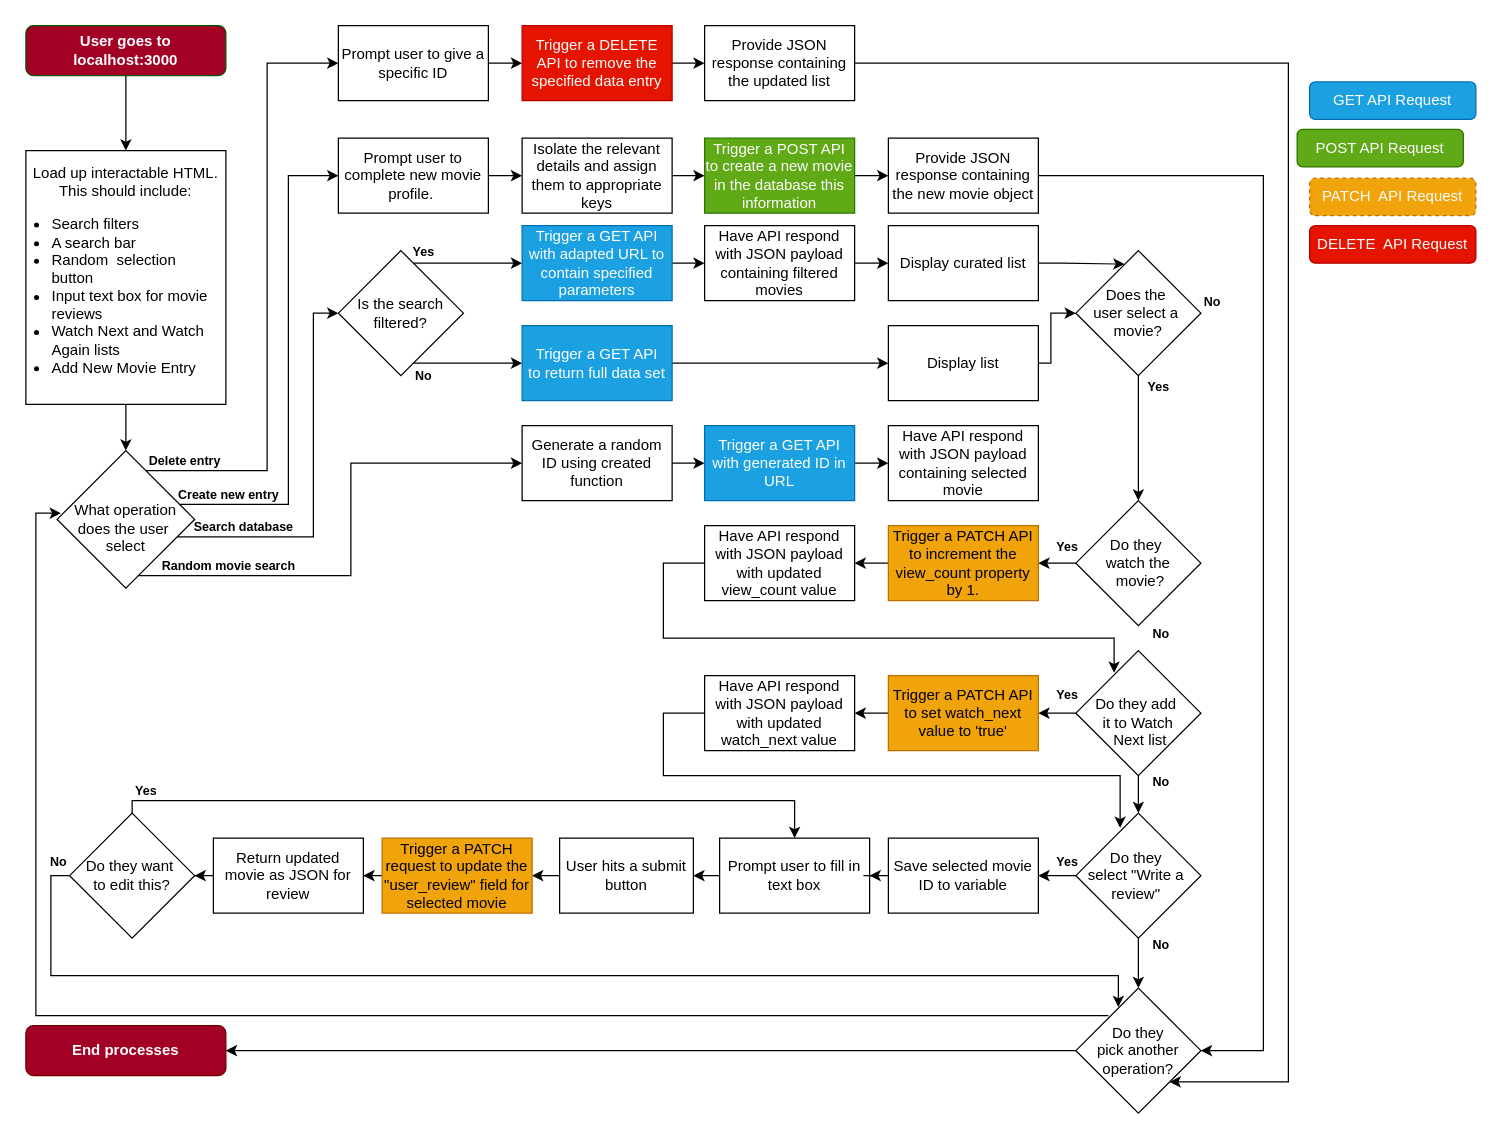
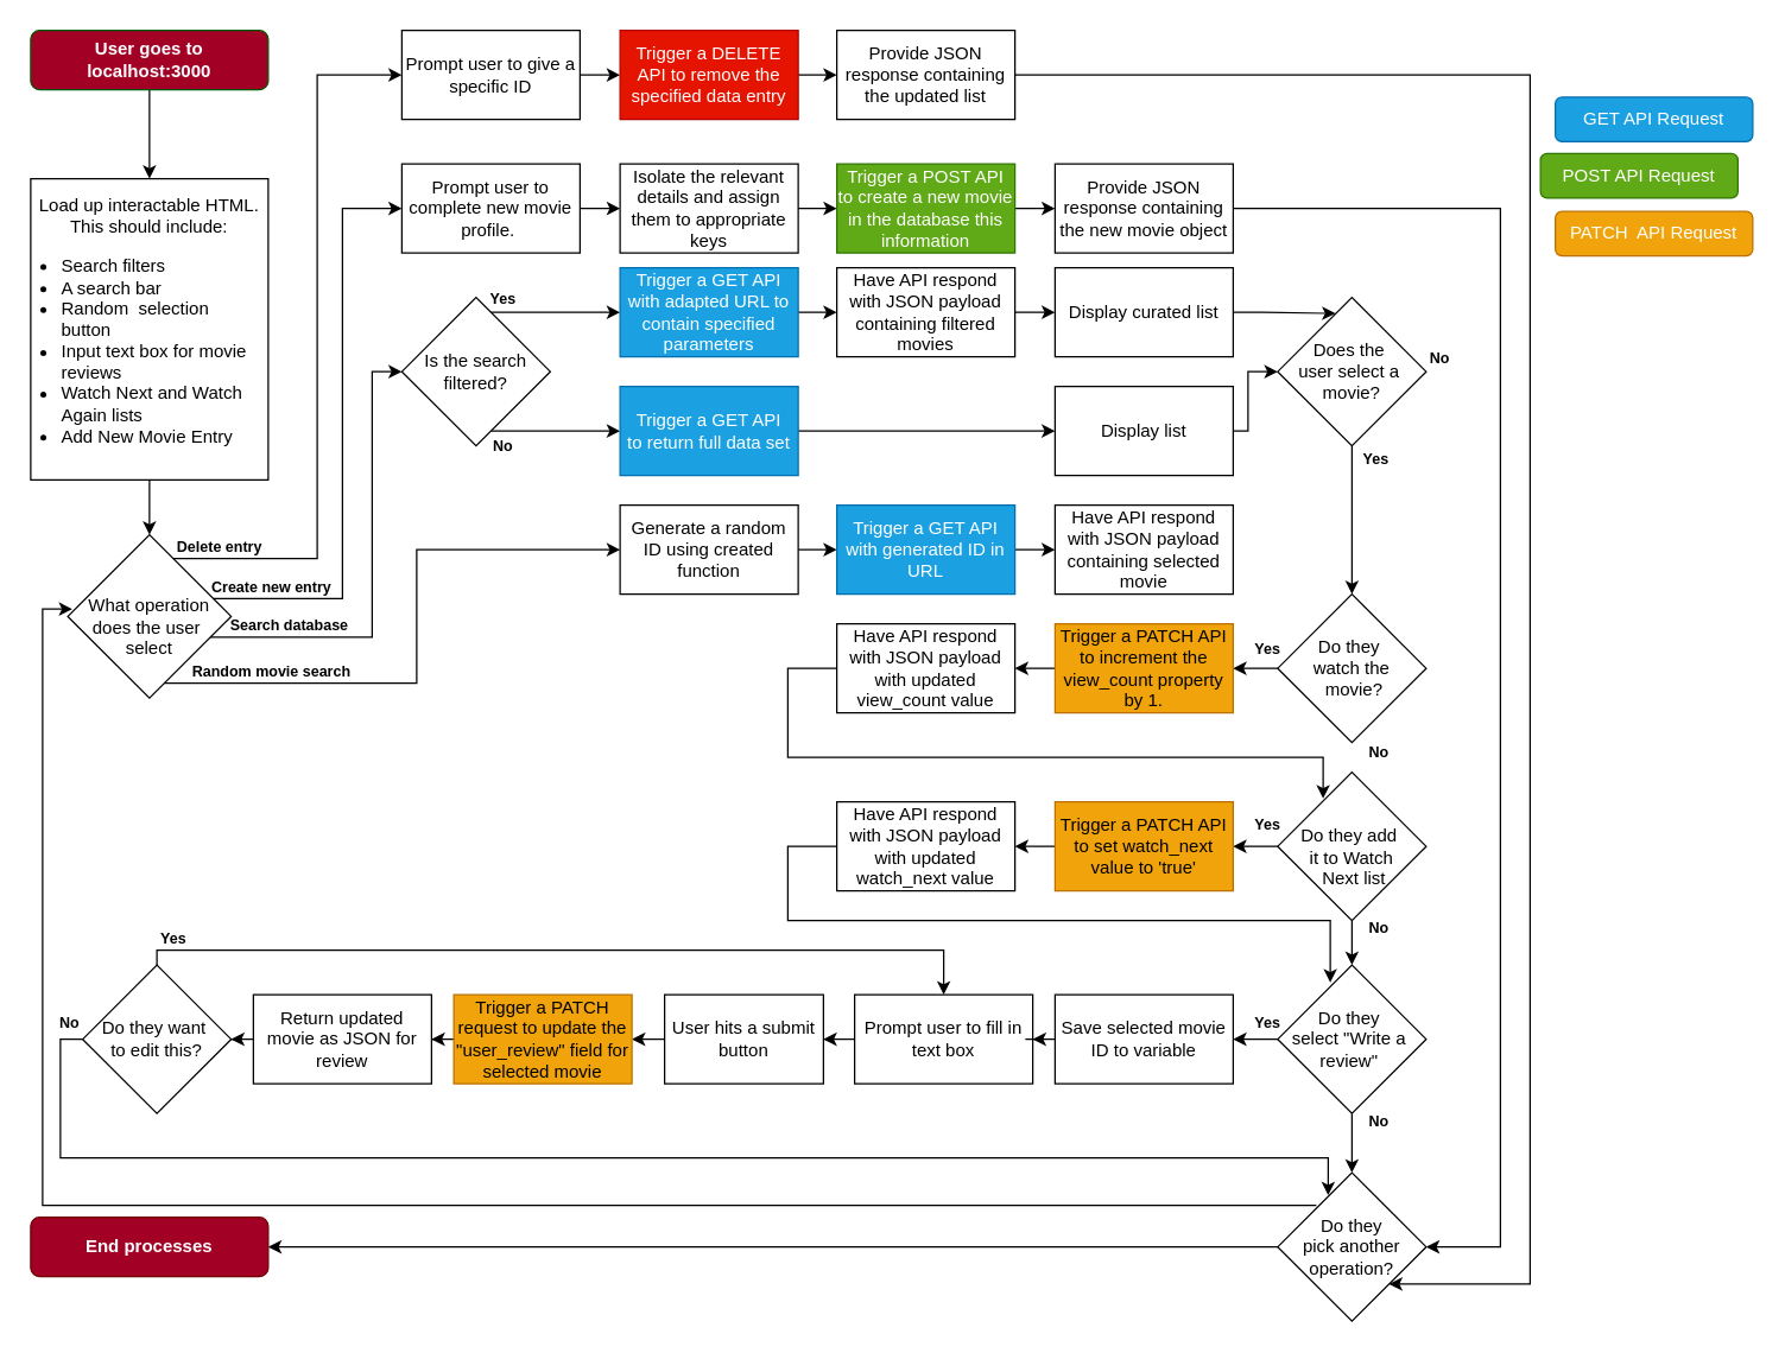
- <mxCell id="85" value="&lt;span style=&quot;color: rgb(255, 255, 255);&quot;&gt;PATCH&amp;nbsp; API Request&lt;/span&gt;" style="rounded=1;whiteSpace=wrap;html=1;fillColor=#f0a30a;flipV=1;fontColor=#000000;strokeColor=#BD7000;dashed=1;" parent="1" vertex="1"><mxGeometry x="1047" y="142" width="133" height="30" as="geometry" /></mxCell>
+ <mxCell id="85" value="&lt;span style=&quot;color: rgb(255, 255, 255);&quot;&gt;PATCH&amp;nbsp; API Request&lt;/span&gt;" style="rounded=1;whiteSpace=wrap;html=1;fillColor=#f0a30a;flipV=1;fontColor=#000000;strokeColor=#BD7000;" parent="1" vertex="1"><mxGeometry x="1047" y="142" width="133" height="30" as="geometry" /></mxCell>
- <mxCell id="86" value="&lt;span style=&quot;color: rgb(255, 255, 255);&quot;&gt;DELETE&amp;nbsp; API Request&lt;/span&gt;" style="rounded=1;whiteSpace=wrap;html=1;fillColor=#e51400;flipV=1;fontColor=#ffffff;strokeColor=#B20000;" vertex="1" parent="1"><mxGeometry x="1047" y="180" width="133" height="30" as="geometry" /></mxCell>
